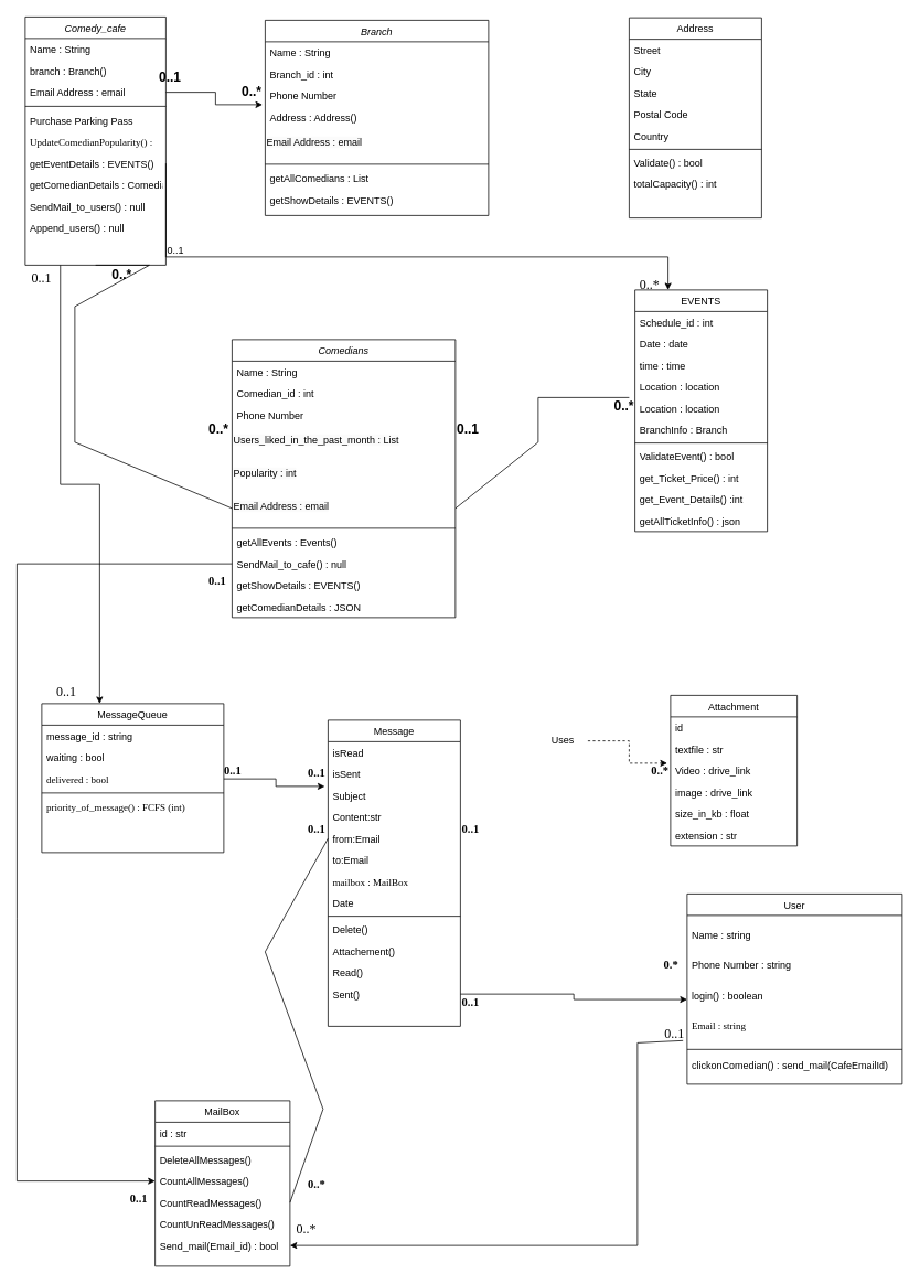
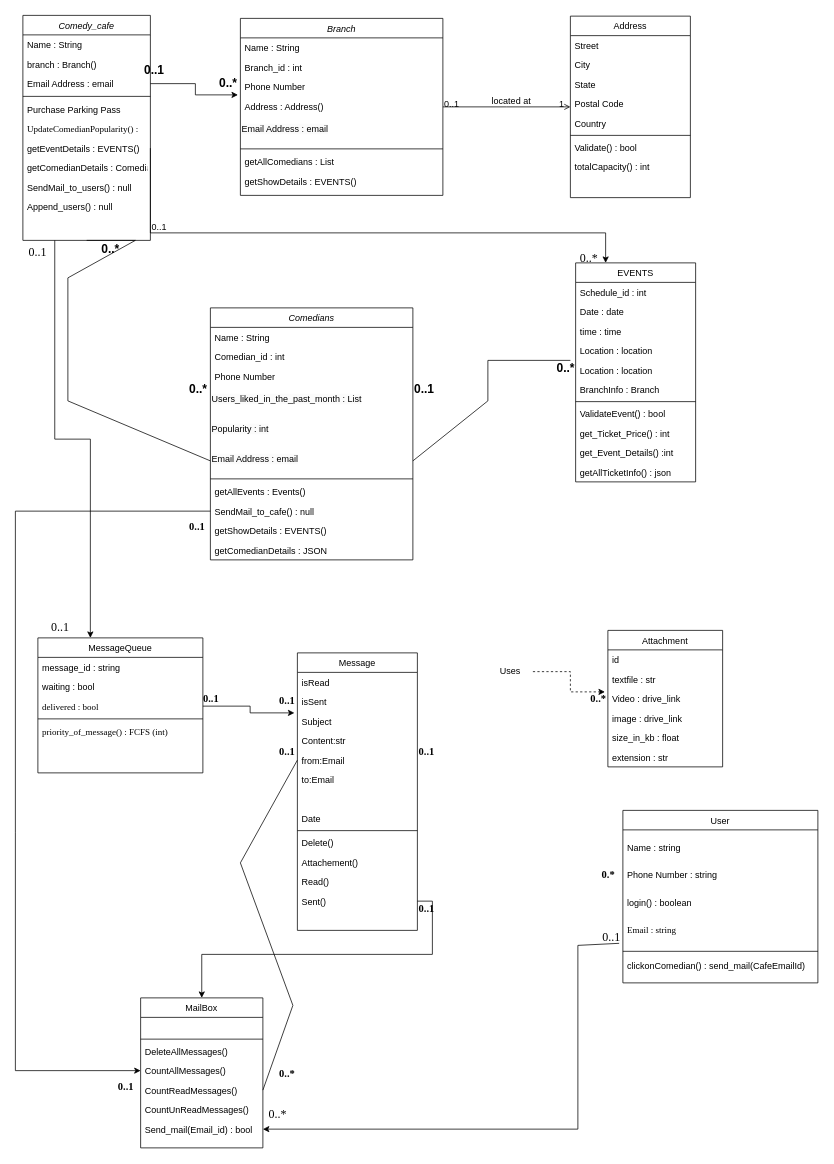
+ <mxCell id="20" value="" style="endArrow=open;shadow=0;strokeWidth=1;rounded=0;endFill=1;edgeStyle=elbowEdgeStyle;elbow=vertical;" parent="1" source="2" target="11" edge="1"><mxGeometry x="0.5" y="41" relative="1" as="geometry"><mxPoint x="390" y="192" as="sourcePoint" /><mxPoint x="550" y="192" as="targetPoint" /><mxPoint x="-40" y="32" as="offset" /></mxGeometry></mxCell>
+ <mxCell id="21" value="0..1" style="resizable=0;align=left;verticalAlign=bottom;labelBackgroundColor=none;fontSize=12;" parent="20" connectable="0" vertex="1"><mxGeometry x="-1" relative="1" as="geometry"><mxPoint y="4" as="offset" /></mxGeometry></mxCell>
+ <mxCell id="22" value="1" style="resizable=0;align=right;verticalAlign=bottom;labelBackgroundColor=none;fontSize=12;" parent="20" connectable="0" vertex="1"><mxGeometry x="1" relative="1" as="geometry"><mxPoint x="-7" y="4" as="offset" /></mxGeometry></mxCell>
+ <mxCell id="23" value="located at" style="text;html=1;resizable=0;points=[];;align=center;verticalAlign=middle;labelBackgroundColor=none;rounded=0;shadow=0;strokeWidth=1;fontSize=12;" parent="20" vertex="1" connectable="0"><mxGeometry x="0.5" y="49" relative="1" as="geometry"><mxPoint x="-38" y="40" as="offset" /></mxGeometry></mxCell>
- <mxCell id="91" value="mailbox : MailBox" style="text;strokeColor=none;fillColor=none;align=left;verticalAlign=top;spacingLeft=4;spacingRight=4;overflow=hidden;rotatable=0;points=[[0,0.5],[1,0.5]];portConstraint=eastwest;fontSize=12;fontFamily=Georgia;container=0;" parent="1" vertex="1"><mxGeometry x="396" y="1052" width="160" height="26" as="geometry" /></mxCell>
- <mxCell id="79" style="edgeStyle=orthogonalEdgeStyle;rounded=0;orthogonalLoop=1;jettySize=auto;html=1;exitX=1;exitY=0.5;exitDx=0;exitDy=0;entryX=0;entryY=0.5;entryDx=0;entryDy=0;fontFamily=Georgia;fontSize=12;" parent="1" source="97" target="105" edge="1"><mxGeometry relative="1" as="geometry"><mxPoint x="550" y="941" as="sourcePoint" /><mxPoint x="732" y="950.002" as="targetPoint" /></mxGeometry></mxCell>
+ <mxCell id="79" style="edgeStyle=orthogonalEdgeStyle;rounded=0;orthogonalLoop=1;jettySize=auto;html=1;exitX=1;exitY=0.5;exitDx=0;exitDy=0;fontFamily=Georgia;fontSize=12;" parent="1" source="97" target="129" edge="1"><mxGeometry relative="1" as="geometry"><mxPoint x="550" y="941" as="sourcePoint" /><mxPoint x="732" y="950.002" as="targetPoint" /></mxGeometry></mxCell>
- <mxCell id="131" value="id : str" style="text;align=left;verticalAlign=top;spacingLeft=4;spacingRight=4;overflow=hidden;rotatable=0;points=[[0,0.5],[1,0.5]];portConstraint=eastwest;container=0;" parent="128" vertex="1"><mxGeometry y="26" width="163" height="26" as="geometry" /></mxCell>
